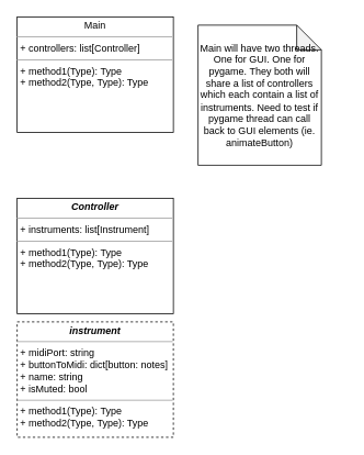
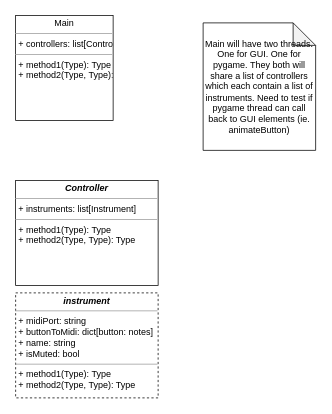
- <mxCell id="3" value="&lt;p style=&quot;margin: 0px ; margin-top: 4px ; text-align: center&quot;&gt;Main&lt;/p&gt;&lt;hr size=&quot;1&quot;&gt;&lt;p style=&quot;margin: 0px ; margin-left: 4px&quot;&gt;+ controllers: list[Controller]&lt;br&gt;&lt;/p&gt;&lt;hr size=&quot;1&quot;&gt;&lt;p style=&quot;margin: 0px ; margin-left: 4px&quot;&gt;+ method1(Type): Type&lt;br&gt;+ method2(Type, Type): Type&lt;/p&gt;" style="verticalAlign=top;align=left;overflow=fill;fontSize=12;fontFamily=Helvetica;html=1;rounded=0;shadow=0;comic=0;labelBackgroundColor=none;strokeWidth=1" vertex="1" parent="1"><mxGeometry x="20" y="20" width="190" height="140" as="geometry" /></mxCell>
+ <mxCell id="3" value="&lt;p style=&quot;margin: 0px ; margin-top: 4px ; text-align: center&quot;&gt;Main&lt;/p&gt;&lt;hr size=&quot;1&quot;&gt;&lt;p style=&quot;margin: 0px ; margin-left: 4px&quot;&gt;+ controllers: list[Controller]&lt;br&gt;&lt;/p&gt;&lt;hr size=&quot;1&quot;&gt;&lt;p style=&quot;margin: 0px ; margin-left: 4px&quot;&gt;+ method1(Type): Type&lt;br&gt;+ method2(Type, Type): Type&lt;/p&gt;" style="verticalAlign=top;align=left;overflow=fill;fontSize=12;fontFamily=Helvetica;html=1;rounded=0;shadow=0;comic=0;labelBackgroundColor=none;strokeWidth=1" vertex="1" parent="1"><mxGeometry x="20" y="20" width="130" height="140" as="geometry" /></mxCell>
- <mxCell id="4" value="&lt;div&gt;Main will have two threads. &lt;br&gt;&lt;/div&gt;&lt;div&gt;One for GUI. One for pygame. They both will share a list of controllers which each contain a list of instruments. Need to test if pygame thread can call back to GUI elements (ie. animateButton) &lt;br&gt;&lt;/div&gt;" style="shape=note;whiteSpace=wrap;html=1;backgroundOutline=1;darkOpacity=0.05;direction=east;" vertex="1" parent="1"><mxGeometry x="240" y="30" width="150" height="170" as="geometry" /></mxCell>
+ <mxCell id="4" value="&lt;div&gt;Main will have two threads. &lt;br&gt;&lt;/div&gt;&lt;div&gt;One for GUI. One for pygame. They both will share a list of controllers which each contain a list of instruments. Need to test if pygame thread can call back to GUI elements (ie. animateButton) &lt;br&gt;&lt;/div&gt;" style="shape=note;whiteSpace=wrap;html=1;backgroundOutline=1;darkOpacity=0.05;direction=east;" vertex="1" parent="1"><mxGeometry x="270" y="30" width="150" height="170" as="geometry" /></mxCell>
